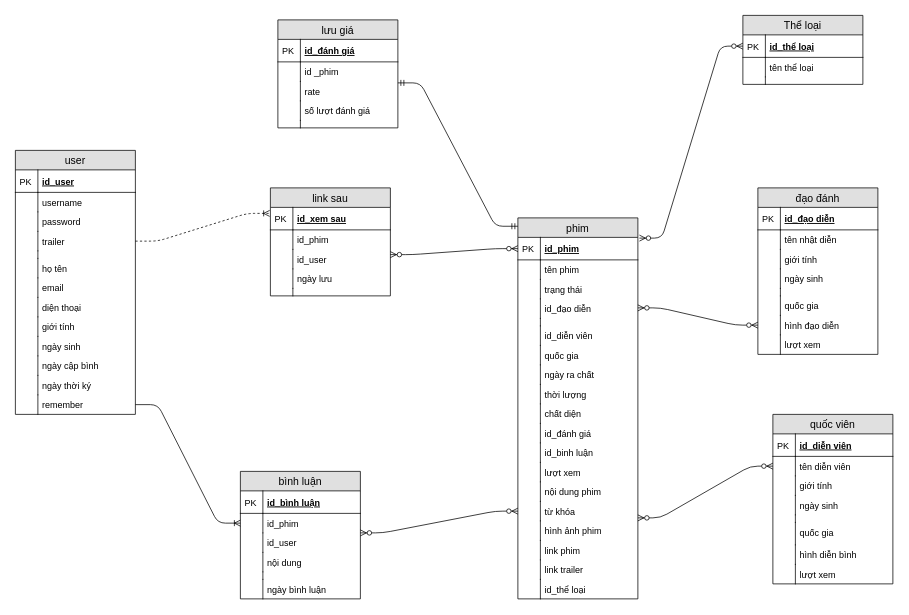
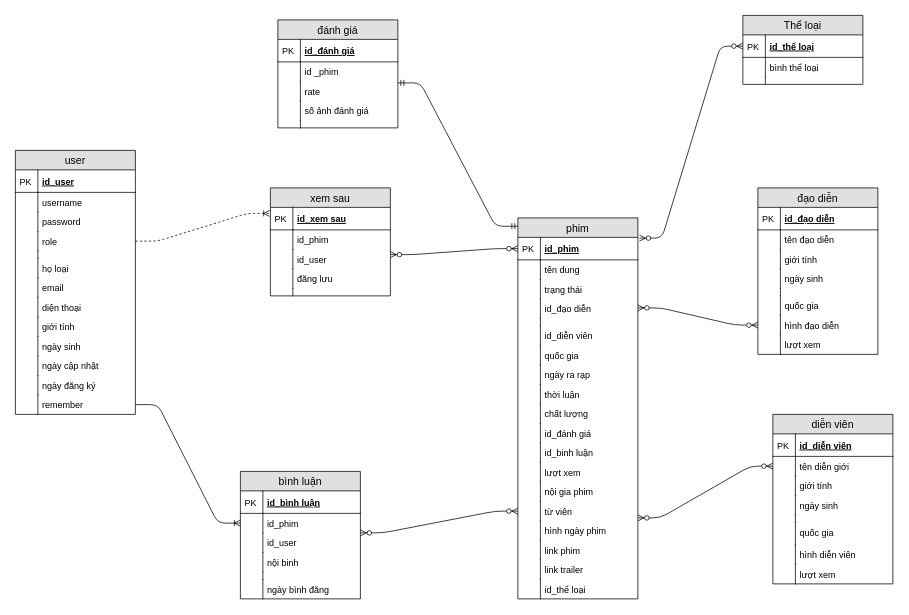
- <mxCell id="102" value="lưu giá" style="swimlane;fontStyle=0;childLayout=stackLayout;horizontal=1;startSize=26;fillColor=#e0e0e0;horizontalStack=0;resizeParent=1;resizeParentMax=0;resizeLast=0;collapsible=1;marginBottom=0;swimlaneFillColor=#ffffff;align=center;fontSize=14;" vertex="1" parent="1"><mxGeometry x="370" y="26" width="160" height="144" as="geometry" /></mxCell>
+ <mxCell id="102" value="đánh giá" style="swimlane;fontStyle=0;childLayout=stackLayout;horizontal=1;startSize=26;fillColor=#e0e0e0;horizontalStack=0;resizeParent=1;resizeParentMax=0;resizeLast=0;collapsible=1;marginBottom=0;swimlaneFillColor=#ffffff;align=center;fontSize=14;" vertex="1" parent="1"><mxGeometry x="370" y="26" width="160" height="144" as="geometry" /></mxCell>
- <mxCell id="140" value="tên thể loại" style="shape=partialRectangle;top=0;left=0;right=0;bottom=0;align=left;verticalAlign=top;fillColor=none;spacingLeft=34;spacingRight=4;overflow=hidden;rotatable=0;points=[[0,0.5],[1,0.5]];portConstraint=eastwest;dropTarget=0;fontSize=12;" vertex="1" parent="137"><mxGeometry y="56" width="160" height="26" as="geometry" /></mxCell>
+ <mxCell id="140" value="bình thể loại" style="shape=partialRectangle;top=0;left=0;right=0;bottom=0;align=left;verticalAlign=top;fillColor=none;spacingLeft=34;spacingRight=4;overflow=hidden;rotatable=0;points=[[0,0.5],[1,0.5]];portConstraint=eastwest;dropTarget=0;fontSize=12;" vertex="1" parent="137"><mxGeometry y="56" width="160" height="26" as="geometry" /></mxCell>
- <mxCell id="109" value="số lượt đánh giá" style="shape=partialRectangle;top=0;left=0;right=0;bottom=0;align=left;verticalAlign=top;fillColor=none;spacingLeft=34;spacingRight=4;overflow=hidden;rotatable=0;points=[[0,0.5],[1,0.5]];portConstraint=eastwest;dropTarget=0;fontSize=12;" vertex="1" parent="102"><mxGeometry y="108" width="160" height="26" as="geometry" /></mxCell>
+ <mxCell id="109" value="số ảnh đánh giá" style="shape=partialRectangle;top=0;left=0;right=0;bottom=0;align=left;verticalAlign=top;fillColor=none;spacingLeft=34;spacingRight=4;overflow=hidden;rotatable=0;points=[[0,0.5],[1,0.5]];portConstraint=eastwest;dropTarget=0;fontSize=12;" vertex="1" parent="102"><mxGeometry y="108" width="160" height="26" as="geometry" /></mxCell>
- <mxCell id="126" value="link sau" style="swimlane;fontStyle=0;childLayout=stackLayout;horizontal=1;startSize=26;fillColor=#e0e0e0;horizontalStack=0;resizeParent=1;resizeParentMax=0;resizeLast=0;collapsible=1;marginBottom=0;swimlaneFillColor=#ffffff;align=center;fontSize=14;" vertex="1" parent="1"><mxGeometry x="360" y="250" width="160" height="144" as="geometry" /></mxCell>
+ <mxCell id="126" value="xem sau" style="swimlane;fontStyle=0;childLayout=stackLayout;horizontal=1;startSize=26;fillColor=#e0e0e0;horizontalStack=0;resizeParent=1;resizeParentMax=0;resizeLast=0;collapsible=1;marginBottom=0;swimlaneFillColor=#ffffff;align=center;fontSize=14;" vertex="1" parent="1"><mxGeometry x="360" y="250" width="160" height="144" as="geometry" /></mxCell>
- <mxCell id="85" value="đạo đánh" style="swimlane;fontStyle=0;childLayout=stackLayout;horizontal=1;startSize=26;fillColor=#e0e0e0;horizontalStack=0;resizeParent=1;resizeParentMax=0;resizeLast=0;collapsible=1;marginBottom=0;swimlaneFillColor=#ffffff;align=center;fontSize=14;" vertex="1" parent="1"><mxGeometry x="1010" y="250" width="160" height="222" as="geometry" /></mxCell>
+ <mxCell id="85" value="đạo diễn" style="swimlane;fontStyle=0;childLayout=stackLayout;horizontal=1;startSize=26;fillColor=#e0e0e0;horizontalStack=0;resizeParent=1;resizeParentMax=0;resizeLast=0;collapsible=1;marginBottom=0;swimlaneFillColor=#ffffff;align=center;fontSize=14;" vertex="1" parent="1"><mxGeometry x="1010" y="250" width="160" height="222" as="geometry" /></mxCell>
- <mxCell id="88" value="tên nhật diễn" style="shape=partialRectangle;top=0;left=0;right=0;bottom=0;align=left;verticalAlign=top;fillColor=none;spacingLeft=34;spacingRight=4;overflow=hidden;rotatable=0;points=[[0,0.5],[1,0.5]];portConstraint=eastwest;dropTarget=0;fontSize=12;" vertex="1" parent="85"><mxGeometry y="56" width="160" height="26" as="geometry" /></mxCell>
+ <mxCell id="88" value="tên đạo diễn" style="shape=partialRectangle;top=0;left=0;right=0;bottom=0;align=left;verticalAlign=top;fillColor=none;spacingLeft=34;spacingRight=4;overflow=hidden;rotatable=0;points=[[0,0.5],[1,0.5]];portConstraint=eastwest;dropTarget=0;fontSize=12;" vertex="1" parent="85"><mxGeometry y="56" width="160" height="26" as="geometry" /></mxCell>
- <mxCell id="9" value="trailer" style="shape=partialRectangle;top=0;left=0;right=0;bottom=0;align=left;verticalAlign=top;fillColor=none;spacingLeft=34;spacingRight=4;overflow=hidden;rotatable=0;points=[[0,0.5],[1,0.5]];portConstraint=eastwest;dropTarget=0;fontSize=12;" vertex="1" parent="2"><mxGeometry y="108" width="160" height="26" as="geometry" /></mxCell>
+ <mxCell id="9" value="role" style="shape=partialRectangle;top=0;left=0;right=0;bottom=0;align=left;verticalAlign=top;fillColor=none;spacingLeft=34;spacingRight=4;overflow=hidden;rotatable=0;points=[[0,0.5],[1,0.5]];portConstraint=eastwest;dropTarget=0;fontSize=12;" vertex="1" parent="2"><mxGeometry y="108" width="160" height="26" as="geometry" /></mxCell>
- <mxCell id="13" value="họ tên" style="shape=partialRectangle;top=0;left=0;right=0;bottom=0;align=left;verticalAlign=top;fillColor=none;spacingLeft=34;spacingRight=4;overflow=hidden;rotatable=0;points=[[0,0.5],[1,0.5]];portConstraint=eastwest;dropTarget=0;fontSize=12;" vertex="1" parent="2"><mxGeometry y="144" width="160" height="26" as="geometry" /></mxCell>
+ <mxCell id="13" value="họ loại" style="shape=partialRectangle;top=0;left=0;right=0;bottom=0;align=left;verticalAlign=top;fillColor=none;spacingLeft=34;spacingRight=4;overflow=hidden;rotatable=0;points=[[0,0.5],[1,0.5]];portConstraint=eastwest;dropTarget=0;fontSize=12;" vertex="1" parent="2"><mxGeometry y="144" width="160" height="26" as="geometry" /></mxCell>
- <mxCell id="32" value="tên phim" style="shape=partialRectangle;top=0;left=0;right=0;bottom=0;align=left;verticalAlign=top;fillColor=none;spacingLeft=34;spacingRight=4;overflow=hidden;rotatable=0;points=[[0,0.5],[1,0.5]];portConstraint=eastwest;dropTarget=0;fontSize=12;" vertex="1" parent="29"><mxGeometry y="56" width="160" height="26" as="geometry" /></mxCell>
+ <mxCell id="32" value="tên dung" style="shape=partialRectangle;top=0;left=0;right=0;bottom=0;align=left;verticalAlign=top;fillColor=none;spacingLeft=34;spacingRight=4;overflow=hidden;rotatable=0;points=[[0,0.5],[1,0.5]];portConstraint=eastwest;dropTarget=0;fontSize=12;" vertex="1" parent="29"><mxGeometry y="56" width="160" height="26" as="geometry" /></mxCell>
- <mxCell id="133" value="ngày lưu" style="shape=partialRectangle;top=0;left=0;right=0;bottom=0;align=left;verticalAlign=top;fillColor=none;spacingLeft=34;spacingRight=4;overflow=hidden;rotatable=0;points=[[0,0.5],[1,0.5]];portConstraint=eastwest;dropTarget=0;fontSize=12;" vertex="1" parent="126"><mxGeometry y="108" width="160" height="26" as="geometry" /></mxCell>
+ <mxCell id="133" value="đăng lưu" style="shape=partialRectangle;top=0;left=0;right=0;bottom=0;align=left;verticalAlign=top;fillColor=none;spacingLeft=34;spacingRight=4;overflow=hidden;rotatable=0;points=[[0,0.5],[1,0.5]];portConstraint=eastwest;dropTarget=0;fontSize=12;" vertex="1" parent="126"><mxGeometry y="108" width="160" height="26" as="geometry" /></mxCell>
- <mxCell id="23" value="ngày cập bình" style="shape=partialRectangle;top=0;left=0;right=0;bottom=0;align=left;verticalAlign=top;fillColor=none;spacingLeft=34;spacingRight=4;overflow=hidden;rotatable=0;points=[[0,0.5],[1,0.5]];portConstraint=eastwest;dropTarget=0;fontSize=12;" vertex="1" parent="2"><mxGeometry y="274" width="160" height="26" as="geometry" /></mxCell>
+ <mxCell id="23" value="ngày cập nhật" style="shape=partialRectangle;top=0;left=0;right=0;bottom=0;align=left;verticalAlign=top;fillColor=none;spacingLeft=34;spacingRight=4;overflow=hidden;rotatable=0;points=[[0,0.5],[1,0.5]];portConstraint=eastwest;dropTarget=0;fontSize=12;" vertex="1" parent="2"><mxGeometry y="274" width="160" height="26" as="geometry" /></mxCell>
- <mxCell id="44" value="ngày ra chất" style="shape=partialRectangle;top=0;left=0;right=0;bottom=0;align=left;verticalAlign=top;fillColor=none;spacingLeft=34;spacingRight=4;overflow=hidden;rotatable=0;points=[[0,0.5],[1,0.5]];portConstraint=eastwest;dropTarget=0;fontSize=12;" vertex="1" parent="29"><mxGeometry y="196" width="160" height="26" as="geometry" /></mxCell>
+ <mxCell id="44" value="ngày ra rạp" style="shape=partialRectangle;top=0;left=0;right=0;bottom=0;align=left;verticalAlign=top;fillColor=none;spacingLeft=34;spacingRight=4;overflow=hidden;rotatable=0;points=[[0,0.5],[1,0.5]];portConstraint=eastwest;dropTarget=0;fontSize=12;" vertex="1" parent="29"><mxGeometry y="196" width="160" height="26" as="geometry" /></mxCell>
- <mxCell id="25" value="ngày thời ký" style="shape=partialRectangle;top=0;left=0;right=0;bottom=0;align=left;verticalAlign=top;fillColor=none;spacingLeft=34;spacingRight=4;overflow=hidden;rotatable=0;points=[[0,0.5],[1,0.5]];portConstraint=eastwest;dropTarget=0;fontSize=12;" vertex="1" parent="2"><mxGeometry y="300" width="160" height="26" as="geometry" /></mxCell>
+ <mxCell id="25" value="ngày đăng ký" style="shape=partialRectangle;top=0;left=0;right=0;bottom=0;align=left;verticalAlign=top;fillColor=none;spacingLeft=34;spacingRight=4;overflow=hidden;rotatable=0;points=[[0,0.5],[1,0.5]];portConstraint=eastwest;dropTarget=0;fontSize=12;" vertex="1" parent="2"><mxGeometry y="300" width="160" height="26" as="geometry" /></mxCell>
- <mxCell id="46" value="thời lượng" style="shape=partialRectangle;top=0;left=0;right=0;bottom=0;align=left;verticalAlign=top;fillColor=none;spacingLeft=34;spacingRight=4;overflow=hidden;rotatable=0;points=[[0,0.5],[1,0.5]];portConstraint=eastwest;dropTarget=0;fontSize=12;" vertex="1" parent="29"><mxGeometry y="222" width="160" height="26" as="geometry" /></mxCell>
+ <mxCell id="46" value="thời luận" style="shape=partialRectangle;top=0;left=0;right=0;bottom=0;align=left;verticalAlign=top;fillColor=none;spacingLeft=34;spacingRight=4;overflow=hidden;rotatable=0;points=[[0,0.5],[1,0.5]];portConstraint=eastwest;dropTarget=0;fontSize=12;" vertex="1" parent="29"><mxGeometry y="222" width="160" height="26" as="geometry" /></mxCell>
- <mxCell id="48" value="chất diện" style="shape=partialRectangle;top=0;left=0;right=0;bottom=0;align=left;verticalAlign=top;fillColor=none;spacingLeft=34;spacingRight=4;overflow=hidden;rotatable=0;points=[[0,0.5],[1,0.5]];portConstraint=eastwest;dropTarget=0;fontSize=12;" vertex="1" parent="29"><mxGeometry y="248" width="160" height="26" as="geometry" /></mxCell>
+ <mxCell id="48" value="chất lượng" style="shape=partialRectangle;top=0;left=0;right=0;bottom=0;align=left;verticalAlign=top;fillColor=none;spacingLeft=34;spacingRight=4;overflow=hidden;rotatable=0;points=[[0,0.5],[1,0.5]];portConstraint=eastwest;dropTarget=0;fontSize=12;" vertex="1" parent="29"><mxGeometry y="248" width="160" height="26" as="geometry" /></mxCell>
- <mxCell id="68" value="quốc viên" style="swimlane;fontStyle=0;childLayout=stackLayout;horizontal=1;startSize=26;fillColor=#e0e0e0;horizontalStack=0;resizeParent=1;resizeParentMax=0;resizeLast=0;collapsible=1;marginBottom=0;swimlaneFillColor=#ffffff;align=center;fontSize=14;" vertex="1" parent="1"><mxGeometry x="1030" y="552" width="160" height="226" as="geometry" /></mxCell>
+ <mxCell id="68" value="diễn viên" style="swimlane;fontStyle=0;childLayout=stackLayout;horizontal=1;startSize=26;fillColor=#e0e0e0;horizontalStack=0;resizeParent=1;resizeParentMax=0;resizeLast=0;collapsible=1;marginBottom=0;swimlaneFillColor=#ffffff;align=center;fontSize=14;" vertex="1" parent="1"><mxGeometry x="1030" y="552" width="160" height="226" as="geometry" /></mxCell>
- <mxCell id="71" value="tên diễn viên" style="shape=partialRectangle;top=0;left=0;right=0;bottom=0;align=left;verticalAlign=top;fillColor=none;spacingLeft=34;spacingRight=4;overflow=hidden;rotatable=0;points=[[0,0.5],[1,0.5]];portConstraint=eastwest;dropTarget=0;fontSize=12;" vertex="1" parent="68"><mxGeometry y="56" width="160" height="26" as="geometry" /></mxCell>
+ <mxCell id="71" value="tên diễn giới" style="shape=partialRectangle;top=0;left=0;right=0;bottom=0;align=left;verticalAlign=top;fillColor=none;spacingLeft=34;spacingRight=4;overflow=hidden;rotatable=0;points=[[0,0.5],[1,0.5]];portConstraint=eastwest;dropTarget=0;fontSize=12;" vertex="1" parent="68"><mxGeometry y="56" width="160" height="26" as="geometry" /></mxCell>
- <mxCell id="56" value="nội dung phim" style="shape=partialRectangle;top=0;left=0;right=0;bottom=0;align=left;verticalAlign=top;fillColor=none;spacingLeft=34;spacingRight=4;overflow=hidden;rotatable=0;points=[[0,0.5],[1,0.5]];portConstraint=eastwest;dropTarget=0;fontSize=12;" vertex="1" parent="29"><mxGeometry y="352" width="160" height="26" as="geometry" /></mxCell>
+ <mxCell id="56" value="nội gia phim" style="shape=partialRectangle;top=0;left=0;right=0;bottom=0;align=left;verticalAlign=top;fillColor=none;spacingLeft=34;spacingRight=4;overflow=hidden;rotatable=0;points=[[0,0.5],[1,0.5]];portConstraint=eastwest;dropTarget=0;fontSize=12;" vertex="1" parent="29"><mxGeometry y="352" width="160" height="26" as="geometry" /></mxCell>
- <mxCell id="58" value="từ khóa" style="shape=partialRectangle;top=0;left=0;right=0;bottom=0;align=left;verticalAlign=top;fillColor=none;spacingLeft=34;spacingRight=4;overflow=hidden;rotatable=0;points=[[0,0.5],[1,0.5]];portConstraint=eastwest;dropTarget=0;fontSize=12;" vertex="1" parent="29"><mxGeometry y="378" width="160" height="26" as="geometry" /></mxCell>
+ <mxCell id="58" value="từ viên" style="shape=partialRectangle;top=0;left=0;right=0;bottom=0;align=left;verticalAlign=top;fillColor=none;spacingLeft=34;spacingRight=4;overflow=hidden;rotatable=0;points=[[0,0.5],[1,0.5]];portConstraint=eastwest;dropTarget=0;fontSize=12;" vertex="1" parent="29"><mxGeometry y="378" width="160" height="26" as="geometry" /></mxCell>
- <mxCell id="60" value="hình ảnh phim" style="shape=partialRectangle;top=0;left=0;right=0;bottom=0;align=left;verticalAlign=top;fillColor=none;spacingLeft=34;spacingRight=4;overflow=hidden;rotatable=0;points=[[0,0.5],[1,0.5]];portConstraint=eastwest;dropTarget=0;fontSize=12;" vertex="1" parent="29"><mxGeometry y="404" width="160" height="26" as="geometry" /></mxCell>
+ <mxCell id="60" value="hình ngày phim" style="shape=partialRectangle;top=0;left=0;right=0;bottom=0;align=left;verticalAlign=top;fillColor=none;spacingLeft=34;spacingRight=4;overflow=hidden;rotatable=0;points=[[0,0.5],[1,0.5]];portConstraint=eastwest;dropTarget=0;fontSize=12;" vertex="1" parent="29"><mxGeometry y="404" width="160" height="26" as="geometry" /></mxCell>
- <mxCell id="81" value="hình diễn bình" style="shape=partialRectangle;top=0;left=0;right=0;bottom=0;align=left;verticalAlign=top;fillColor=none;spacingLeft=34;spacingRight=4;overflow=hidden;rotatable=0;points=[[0,0.5],[1,0.5]];portConstraint=eastwest;dropTarget=0;fontSize=12;" vertex="1" parent="68"><mxGeometry y="174" width="160" height="26" as="geometry" /></mxCell>
+ <mxCell id="81" value="hình diễn viên" style="shape=partialRectangle;top=0;left=0;right=0;bottom=0;align=left;verticalAlign=top;fillColor=none;spacingLeft=34;spacingRight=4;overflow=hidden;rotatable=0;points=[[0,0.5],[1,0.5]];portConstraint=eastwest;dropTarget=0;fontSize=12;" vertex="1" parent="68"><mxGeometry y="174" width="160" height="26" as="geometry" /></mxCell>
- <mxCell id="120" value="nội dung" style="shape=partialRectangle;top=0;left=0;right=0;bottom=0;align=left;verticalAlign=top;fillColor=none;spacingLeft=34;spacingRight=4;overflow=hidden;rotatable=0;points=[[0,0.5],[1,0.5]];portConstraint=eastwest;dropTarget=0;fontSize=12;" vertex="1" parent="113"><mxGeometry y="108" width="160" height="26" as="geometry" /></mxCell>
+ <mxCell id="120" value="nội binh" style="shape=partialRectangle;top=0;left=0;right=0;bottom=0;align=left;verticalAlign=top;fillColor=none;spacingLeft=34;spacingRight=4;overflow=hidden;rotatable=0;points=[[0,0.5],[1,0.5]];portConstraint=eastwest;dropTarget=0;fontSize=12;" vertex="1" parent="113"><mxGeometry y="108" width="160" height="26" as="geometry" /></mxCell>
- <mxCell id="124" value="ngày bình luận" style="shape=partialRectangle;top=0;left=0;right=0;bottom=0;align=left;verticalAlign=top;fillColor=none;spacingLeft=34;spacingRight=4;overflow=hidden;rotatable=0;points=[[0,0.5],[1,0.5]];portConstraint=eastwest;dropTarget=0;fontSize=12;" vertex="1" parent="113"><mxGeometry y="144" width="160" height="26" as="geometry" /></mxCell>
+ <mxCell id="124" value="ngày bình đăng" style="shape=partialRectangle;top=0;left=0;right=0;bottom=0;align=left;verticalAlign=top;fillColor=none;spacingLeft=34;spacingRight=4;overflow=hidden;rotatable=0;points=[[0,0.5],[1,0.5]];portConstraint=eastwest;dropTarget=0;fontSize=12;" vertex="1" parent="113"><mxGeometry y="144" width="160" height="26" as="geometry" /></mxCell>
